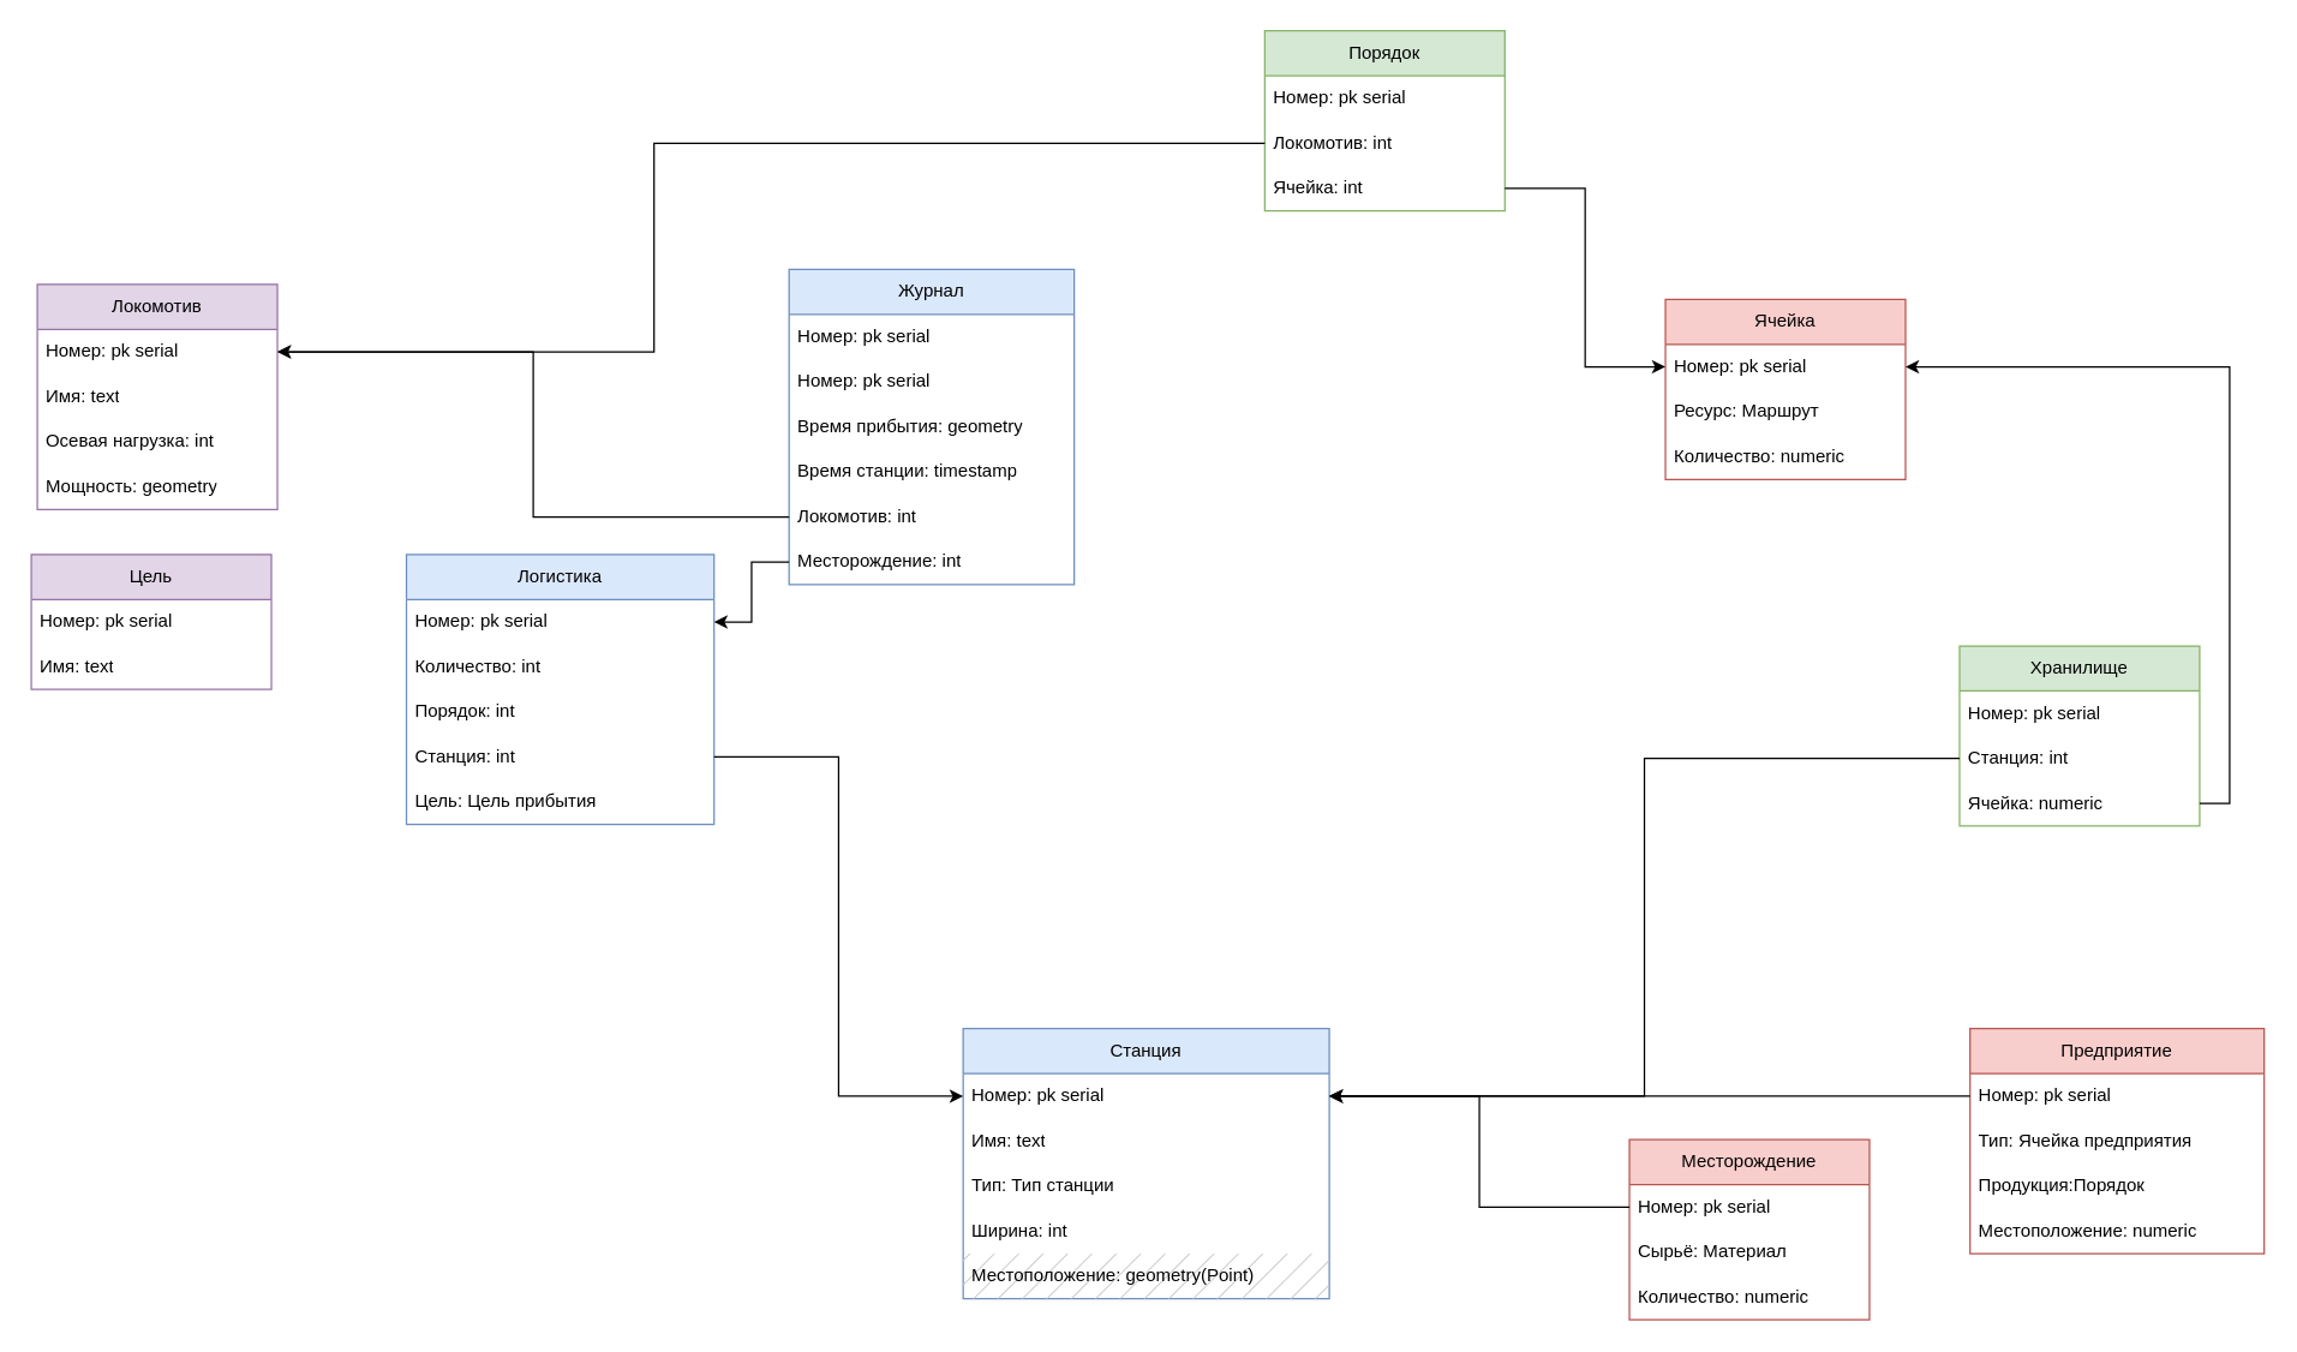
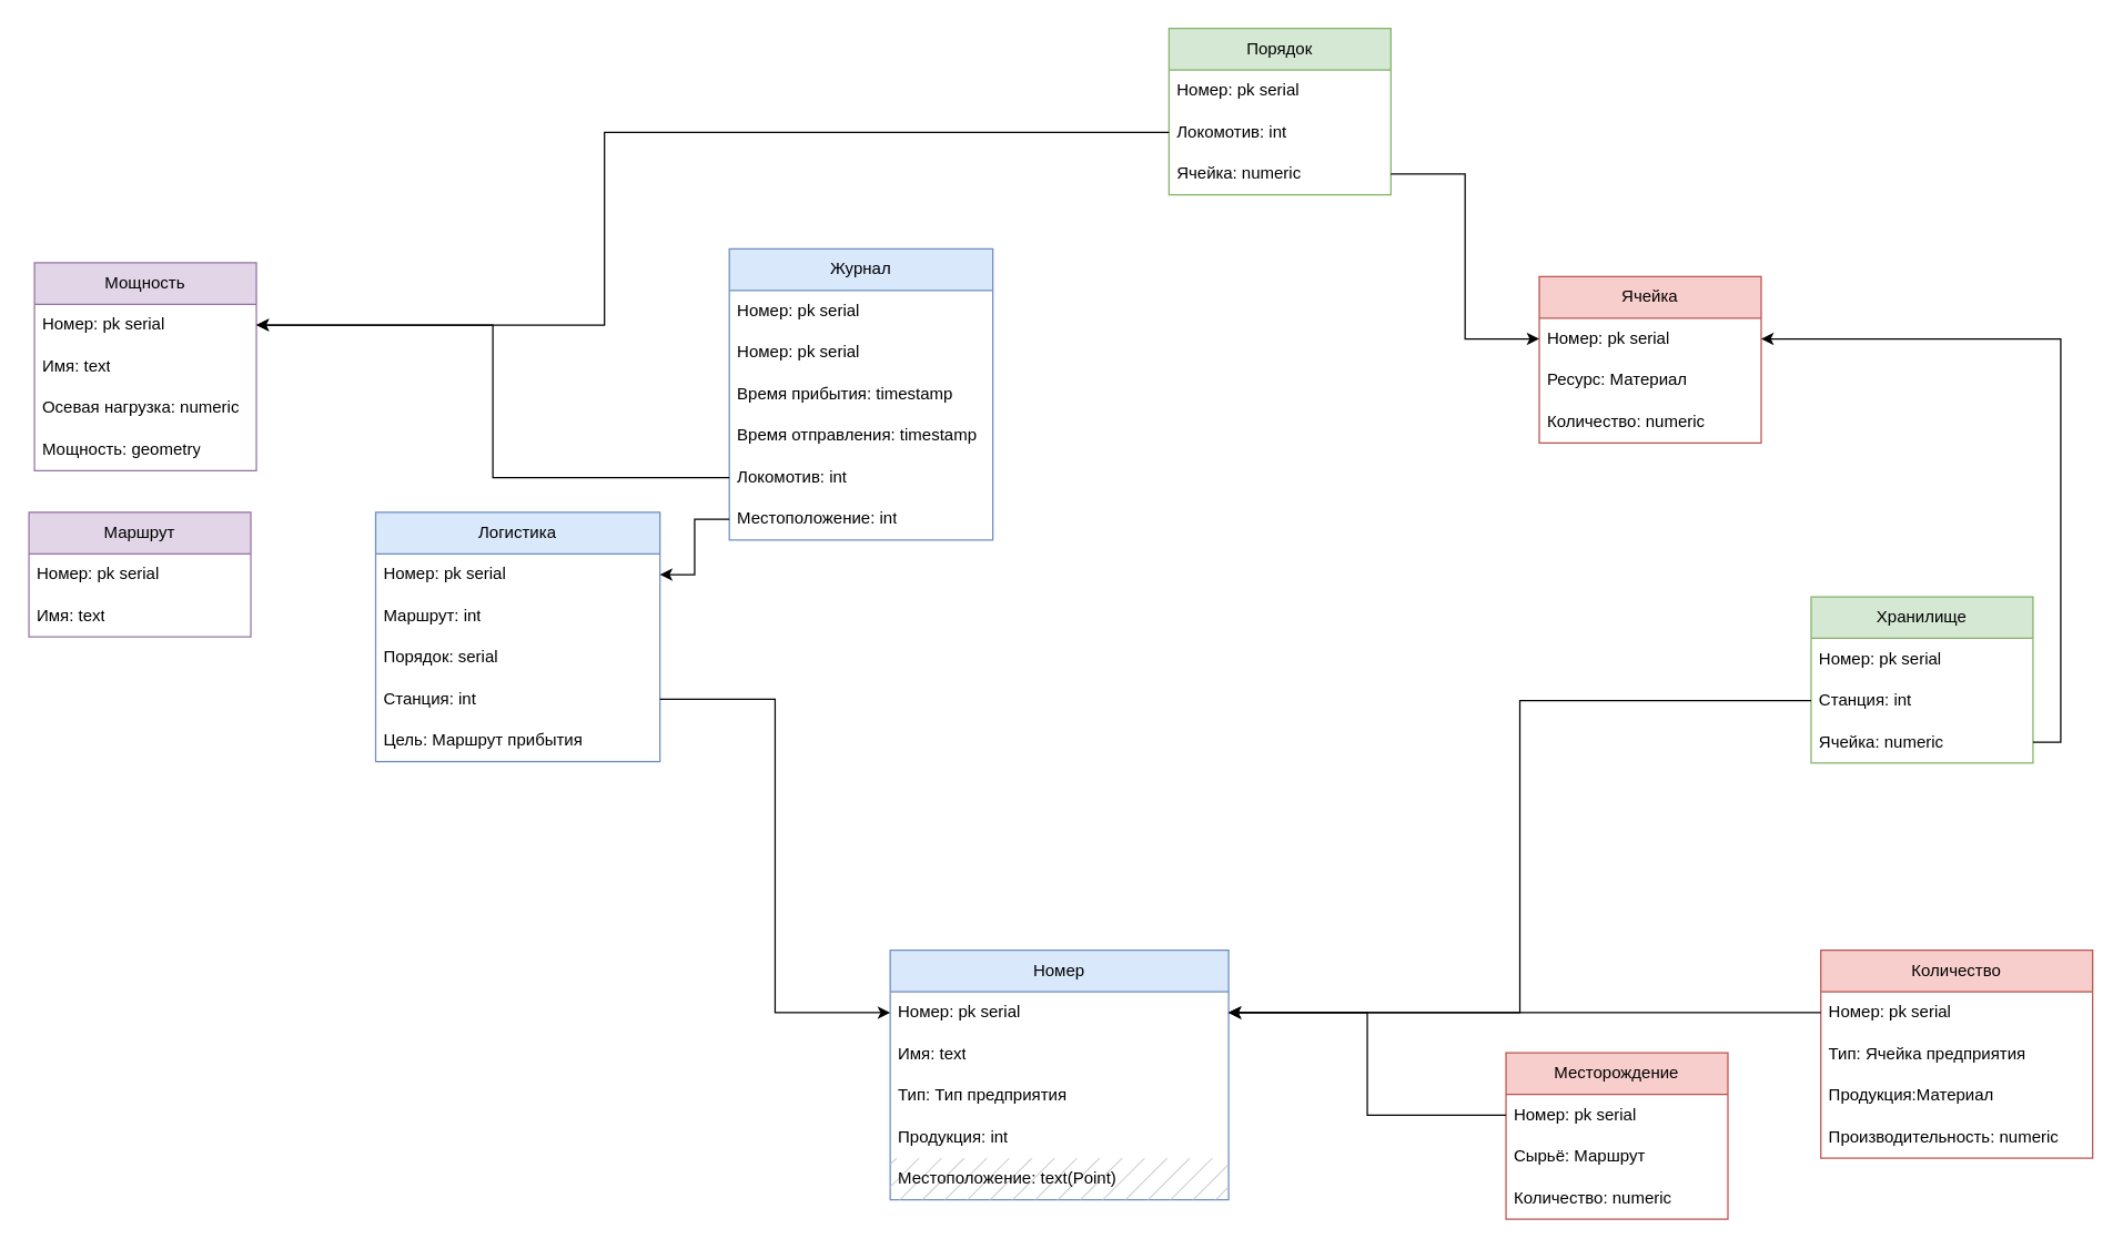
- <mxCell id="39" value="Ячейкa: int" style="text;strokeColor=none;fillColor=none;align=left;verticalAlign=middle;spacingLeft=4;spacingRight=4;overflow=hidden;points=[[0,0.5],[1,0.5]];portConstraint=eastwest;rotatable=0;whiteSpace=wrap;html=1;" vertex="1" parent="36"><mxGeometry y="90" width="160" height="30" as="geometry" /></mxCell>
+ <mxCell id="39" value="Ячейкa: numeric" style="text;strokeColor=none;fillColor=none;align=left;verticalAlign=middle;spacingLeft=4;spacingRight=4;overflow=hidden;points=[[0,0.5],[1,0.5]];portConstraint=eastwest;rotatable=0;whiteSpace=wrap;html=1;" vertex="1" parent="36"><mxGeometry y="90" width="160" height="30" as="geometry" /></mxCell>
- <mxCell id="17" value="&lt;div&gt;Локомотив&lt;/div&gt;" style="swimlane;fontStyle=0;childLayout=stackLayout;horizontal=1;startSize=30;horizontalStack=0;resizeParent=1;resizeParentMax=0;resizeLast=0;collapsible=1;marginBottom=0;whiteSpace=wrap;html=1;fillColor=#e1d5e7;strokeColor=#9673a6;" vertex="1" parent="1"><mxGeometry x="24" y="189" width="160" height="150" as="geometry" /></mxCell>
+ <mxCell id="17" value="&lt;div&gt;Мощность&lt;/div&gt;" style="swimlane;fontStyle=0;childLayout=stackLayout;horizontal=1;startSize=30;horizontalStack=0;resizeParent=1;resizeParentMax=0;resizeLast=0;collapsible=1;marginBottom=0;whiteSpace=wrap;html=1;fillColor=#e1d5e7;strokeColor=#9673a6;" vertex="1" parent="1"><mxGeometry x="24" y="189" width="160" height="150" as="geometry" /></mxCell>
- <mxCell id="24" value="&lt;div&gt;Ресурс: Маршрут&lt;/div&gt;" style="text;strokeColor=none;fillColor=none;align=left;verticalAlign=middle;spacingLeft=4;spacingRight=4;overflow=hidden;points=[[0,0.5],[1,0.5]];portConstraint=eastwest;rotatable=0;whiteSpace=wrap;html=1;" vertex="1" parent="22"><mxGeometry y="60" width="160" height="30" as="geometry" /></mxCell>
+ <mxCell id="24" value="&lt;div&gt;Ресурс: Материал&lt;/div&gt;" style="text;strokeColor=none;fillColor=none;align=left;verticalAlign=middle;spacingLeft=4;spacingRight=4;overflow=hidden;points=[[0,0.5],[1,0.5]];portConstraint=eastwest;rotatable=0;whiteSpace=wrap;html=1;" vertex="1" parent="22"><mxGeometry y="60" width="160" height="30" as="geometry" /></mxCell>
- <mxCell id="46" value="&lt;div&gt;Время прибытия: geometry&lt;/div&gt;" style="text;strokeColor=none;fillColor=none;align=left;verticalAlign=middle;spacingLeft=4;spacingRight=4;overflow=hidden;points=[[0,0.5],[1,0.5]];portConstraint=eastwest;rotatable=0;whiteSpace=wrap;html=1;" vertex="1" parent="43"><mxGeometry y="90" width="190" height="30" as="geometry" /></mxCell>
+ <mxCell id="46" value="&lt;div&gt;Время прибытия: timestamp&lt;/div&gt;" style="text;strokeColor=none;fillColor=none;align=left;verticalAlign=middle;spacingLeft=4;spacingRight=4;overflow=hidden;points=[[0,0.5],[1,0.5]];portConstraint=eastwest;rotatable=0;whiteSpace=wrap;html=1;" vertex="1" parent="43"><mxGeometry y="90" width="190" height="30" as="geometry" /></mxCell>
- <mxCell id="20" value="Осевая нагрузка: int" style="text;strokeColor=none;fillColor=none;align=left;verticalAlign=middle;spacingLeft=4;spacingRight=4;overflow=hidden;points=[[0,0.5],[1,0.5]];portConstraint=eastwest;rotatable=0;whiteSpace=wrap;html=1;" vertex="1" parent="17"><mxGeometry y="90" width="160" height="30" as="geometry" /></mxCell>
+ <mxCell id="20" value="Осевая нагрузка: numeric" style="text;strokeColor=none;fillColor=none;align=left;verticalAlign=middle;spacingLeft=4;spacingRight=4;overflow=hidden;points=[[0,0.5],[1,0.5]];portConstraint=eastwest;rotatable=0;whiteSpace=wrap;html=1;" vertex="1" parent="17"><mxGeometry y="90" width="160" height="30" as="geometry" /></mxCell>
- <mxCell id="47" value="&lt;div&gt;Время станции: timestamp&lt;/div&gt;" style="text;strokeColor=none;fillColor=none;align=left;verticalAlign=middle;spacingLeft=4;spacingRight=4;overflow=hidden;points=[[0,0.5],[1,0.5]];portConstraint=eastwest;rotatable=0;whiteSpace=wrap;html=1;" vertex="1" parent="43"><mxGeometry y="120" width="190" height="30" as="geometry" /></mxCell>
+ <mxCell id="47" value="&lt;div&gt;Время отправления: timestamp&lt;/div&gt;" style="text;strokeColor=none;fillColor=none;align=left;verticalAlign=middle;spacingLeft=4;spacingRight=4;overflow=hidden;points=[[0,0.5],[1,0.5]];portConstraint=eastwest;rotatable=0;whiteSpace=wrap;html=1;" vertex="1" parent="43"><mxGeometry y="120" width="190" height="30" as="geometry" /></mxCell>
- <mxCell id="49" value="Месторождение: int" style="text;strokeColor=none;fillColor=none;align=left;verticalAlign=middle;spacingLeft=4;spacingRight=4;overflow=hidden;points=[[0,0.5],[1,0.5]];portConstraint=eastwest;rotatable=0;whiteSpace=wrap;html=1;" vertex="1" parent="43"><mxGeometry y="180" width="190" height="30" as="geometry" /></mxCell>
+ <mxCell id="49" value="Местоположение: int" style="text;strokeColor=none;fillColor=none;align=left;verticalAlign=middle;spacingLeft=4;spacingRight=4;overflow=hidden;points=[[0,0.5],[1,0.5]];portConstraint=eastwest;rotatable=0;whiteSpace=wrap;html=1;" vertex="1" parent="43"><mxGeometry y="180" width="190" height="30" as="geometry" /></mxCell>
- <mxCell id="40" value="&lt;div&gt;Цель&lt;/div&gt;" style="swimlane;fontStyle=0;childLayout=stackLayout;horizontal=1;startSize=30;horizontalStack=0;resizeParent=1;resizeParentMax=0;resizeLast=0;collapsible=1;marginBottom=0;whiteSpace=wrap;html=1;fillColor=#e1d5e7;strokeColor=#9673a6;" vertex="1" parent="1"><mxGeometry x="20" y="369" width="160" height="90" as="geometry" /></mxCell>
+ <mxCell id="40" value="&lt;div&gt;Маршрут&lt;/div&gt;" style="swimlane;fontStyle=0;childLayout=stackLayout;horizontal=1;startSize=30;horizontalStack=0;resizeParent=1;resizeParentMax=0;resizeLast=0;collapsible=1;marginBottom=0;whiteSpace=wrap;html=1;fillColor=#e1d5e7;strokeColor=#9673a6;" vertex="1" parent="1"><mxGeometry x="20" y="369" width="160" height="90" as="geometry" /></mxCell>
- <mxCell id="28" value="Количество: int" style="text;strokeColor=none;fillColor=none;align=left;verticalAlign=middle;spacingLeft=4;spacingRight=4;overflow=hidden;points=[[0,0.5],[1,0.5]];portConstraint=eastwest;rotatable=0;whiteSpace=wrap;html=1;rounded=0;" vertex="1" parent="26"><mxGeometry y="60" width="205" height="30" as="geometry" /></mxCell>
+ <mxCell id="28" value="Маршрут: int" style="text;strokeColor=none;fillColor=none;align=left;verticalAlign=middle;spacingLeft=4;spacingRight=4;overflow=hidden;points=[[0,0.5],[1,0.5]];portConstraint=eastwest;rotatable=0;whiteSpace=wrap;html=1;rounded=0;" vertex="1" parent="26"><mxGeometry y="60" width="205" height="30" as="geometry" /></mxCell>
- <mxCell id="29" value="&lt;div&gt;Порядок: int&lt;br&gt;&lt;/div&gt;" style="text;strokeColor=none;fillColor=none;align=left;verticalAlign=middle;spacingLeft=4;spacingRight=4;overflow=hidden;points=[[0,0.5],[1,0.5]];portConstraint=eastwest;rotatable=0;whiteSpace=wrap;html=1;rounded=0;" vertex="1" parent="26"><mxGeometry y="90" width="205" height="30" as="geometry" /></mxCell>
+ <mxCell id="29" value="&lt;div&gt;Порядок: serial&lt;br&gt;&lt;/div&gt;" style="text;strokeColor=none;fillColor=none;align=left;verticalAlign=middle;spacingLeft=4;spacingRight=4;overflow=hidden;points=[[0,0.5],[1,0.5]];portConstraint=eastwest;rotatable=0;whiteSpace=wrap;html=1;rounded=0;" vertex="1" parent="26"><mxGeometry y="90" width="205" height="30" as="geometry" /></mxCell>
- <mxCell id="31" value="Цель: Цель прибытия" style="text;strokeColor=none;fillColor=none;align=left;verticalAlign=middle;spacingLeft=4;spacingRight=4;overflow=hidden;points=[[0,0.5],[1,0.5]];portConstraint=eastwest;rotatable=0;whiteSpace=wrap;html=1;" vertex="1" parent="26"><mxGeometry y="150" width="205" height="30" as="geometry" /></mxCell>
+ <mxCell id="31" value="Цель: Маршрут прибытия" style="text;strokeColor=none;fillColor=none;align=left;verticalAlign=middle;spacingLeft=4;spacingRight=4;overflow=hidden;points=[[0,0.5],[1,0.5]];portConstraint=eastwest;rotatable=0;whiteSpace=wrap;html=1;" vertex="1" parent="26"><mxGeometry y="150" width="205" height="30" as="geometry" /></mxCell>
- <mxCell id="2" value="Станция" style="swimlane;fontStyle=0;childLayout=stackLayout;horizontal=1;startSize=30;horizontalStack=0;resizeParent=1;resizeParentMax=0;resizeLast=0;collapsible=1;marginBottom=0;whiteSpace=wrap;html=1;fillColor=#dae8fc;strokeColor=#6c8ebf;" vertex="1" parent="1"><mxGeometry x="641" y="685" width="244" height="180" as="geometry" /></mxCell>
+ <mxCell id="2" value="Номер" style="swimlane;fontStyle=0;childLayout=stackLayout;horizontal=1;startSize=30;horizontalStack=0;resizeParent=1;resizeParentMax=0;resizeLast=0;collapsible=1;marginBottom=0;whiteSpace=wrap;html=1;fillColor=#dae8fc;strokeColor=#6c8ebf;" vertex="1" parent="1"><mxGeometry x="641" y="685" width="244" height="180" as="geometry" /></mxCell>
- <mxCell id="8" value="&lt;div&gt;Предприятие&lt;/div&gt;" style="swimlane;fontStyle=0;childLayout=stackLayout;horizontal=1;startSize=30;horizontalStack=0;resizeParent=1;resizeParentMax=0;resizeLast=0;collapsible=1;marginBottom=0;whiteSpace=wrap;html=1;fillColor=#f8cecc;strokeColor=#b85450;" vertex="1" parent="1"><mxGeometry x="1312" y="685" width="196" height="150" as="geometry"><mxRectangle x="120" y="120" width="110" height="30" as="alternateBounds" /></mxGeometry></mxCell>
+ <mxCell id="8" value="&lt;div&gt;Количество&lt;/div&gt;" style="swimlane;fontStyle=0;childLayout=stackLayout;horizontal=1;startSize=30;horizontalStack=0;resizeParent=1;resizeParentMax=0;resizeLast=0;collapsible=1;marginBottom=0;whiteSpace=wrap;html=1;fillColor=#f8cecc;strokeColor=#b85450;" vertex="1" parent="1"><mxGeometry x="1312" y="685" width="196" height="150" as="geometry"><mxRectangle x="120" y="120" width="110" height="30" as="alternateBounds" /></mxGeometry></mxCell>
- <mxCell id="5" value="&lt;div&gt;Тип: Тип станции&lt;/div&gt;" style="text;strokeColor=none;fillColor=none;align=left;verticalAlign=middle;spacingLeft=4;spacingRight=4;overflow=hidden;points=[[0,0.5],[1,0.5]];portConstraint=eastwest;rotatable=0;whiteSpace=wrap;html=1;" vertex="1" parent="2"><mxGeometry y="90" width="244" height="30" as="geometry" /></mxCell>
+ <mxCell id="5" value="&lt;div&gt;Тип: Тип предприятия&lt;/div&gt;" style="text;strokeColor=none;fillColor=none;align=left;verticalAlign=middle;spacingLeft=4;spacingRight=4;overflow=hidden;points=[[0,0.5],[1,0.5]];portConstraint=eastwest;rotatable=0;whiteSpace=wrap;html=1;" vertex="1" parent="2"><mxGeometry y="90" width="244" height="30" as="geometry" /></mxCell>
- <mxCell id="11" value="Продукция:Порядок" style="text;strokeColor=none;fillColor=none;align=left;verticalAlign=middle;spacingLeft=4;spacingRight=4;overflow=hidden;points=[[0,0.5],[1,0.5]];portConstraint=eastwest;rotatable=0;whiteSpace=wrap;html=1;" vertex="1" parent="8"><mxGeometry y="90" width="196" height="30" as="geometry" /></mxCell>
+ <mxCell id="11" value="Продукция:Материал" style="text;strokeColor=none;fillColor=none;align=left;verticalAlign=middle;spacingLeft=4;spacingRight=4;overflow=hidden;points=[[0,0.5],[1,0.5]];portConstraint=eastwest;rotatable=0;whiteSpace=wrap;html=1;" vertex="1" parent="8"><mxGeometry y="90" width="196" height="30" as="geometry" /></mxCell>
- <mxCell id="6" value="Ширина: int" style="text;strokeColor=none;fillColor=none;align=left;verticalAlign=middle;spacingLeft=4;spacingRight=4;overflow=hidden;points=[[0,0.5],[1,0.5]];portConstraint=eastwest;rotatable=0;whiteSpace=wrap;html=1;" vertex="1" parent="2"><mxGeometry y="120" width="244" height="30" as="geometry" /></mxCell>
+ <mxCell id="6" value="Продукция: int" style="text;strokeColor=none;fillColor=none;align=left;verticalAlign=middle;spacingLeft=4;spacingRight=4;overflow=hidden;points=[[0,0.5],[1,0.5]];portConstraint=eastwest;rotatable=0;whiteSpace=wrap;html=1;" vertex="1" parent="2"><mxGeometry y="120" width="244" height="30" as="geometry" /></mxCell>
- <mxCell id="12" value="Местоположение: numeric" style="text;strokeColor=none;fillColor=none;align=left;verticalAlign=middle;spacingLeft=4;spacingRight=4;overflow=hidden;points=[[0,0.5],[1,0.5]];portConstraint=eastwest;rotatable=0;whiteSpace=wrap;html=1;" vertex="1" parent="8"><mxGeometry y="120" width="196" height="30" as="geometry" /></mxCell>
+ <mxCell id="12" value="Производительность: numeric" style="text;strokeColor=none;fillColor=none;align=left;verticalAlign=middle;spacingLeft=4;spacingRight=4;overflow=hidden;points=[[0,0.5],[1,0.5]];portConstraint=eastwest;rotatable=0;whiteSpace=wrap;html=1;" vertex="1" parent="8"><mxGeometry y="120" width="196" height="30" as="geometry" /></mxCell>
- <mxCell id="15" value="Сырьё: Материал" style="text;strokeColor=none;fillColor=none;align=left;verticalAlign=middle;spacingLeft=4;spacingRight=4;overflow=hidden;points=[[0,0.5],[1,0.5]];portConstraint=eastwest;rotatable=0;whiteSpace=wrap;html=1;" vertex="1" parent="13"><mxGeometry y="60" width="160" height="30" as="geometry" /></mxCell>
+ <mxCell id="15" value="Сырьё: Маршрут" style="text;strokeColor=none;fillColor=none;align=left;verticalAlign=middle;spacingLeft=4;spacingRight=4;overflow=hidden;points=[[0,0.5],[1,0.5]];portConstraint=eastwest;rotatable=0;whiteSpace=wrap;html=1;" vertex="1" parent="13"><mxGeometry y="60" width="160" height="30" as="geometry" /></mxCell>
- <mxCell id="7" value="Местоположение: geometry(Point)" style="text;strokeColor=none;fillColor=#C8C8C8;align=left;verticalAlign=middle;spacingLeft=4;spacingRight=4;overflow=hidden;points=[[0,0.5],[1,0.5]];portConstraint=eastwest;rotatable=0;whiteSpace=wrap;html=1;fillStyle=hatch;" vertex="1" parent="2"><mxGeometry y="150" width="244" height="30" as="geometry" /></mxCell>
+ <mxCell id="7" value="Местоположение: text(Point)" style="text;strokeColor=none;fillColor=#C8C8C8;align=left;verticalAlign=middle;spacingLeft=4;spacingRight=4;overflow=hidden;points=[[0,0.5],[1,0.5]];portConstraint=eastwest;rotatable=0;whiteSpace=wrap;html=1;fillStyle=hatch;" vertex="1" parent="2"><mxGeometry y="150" width="244" height="30" as="geometry" /></mxCell>
